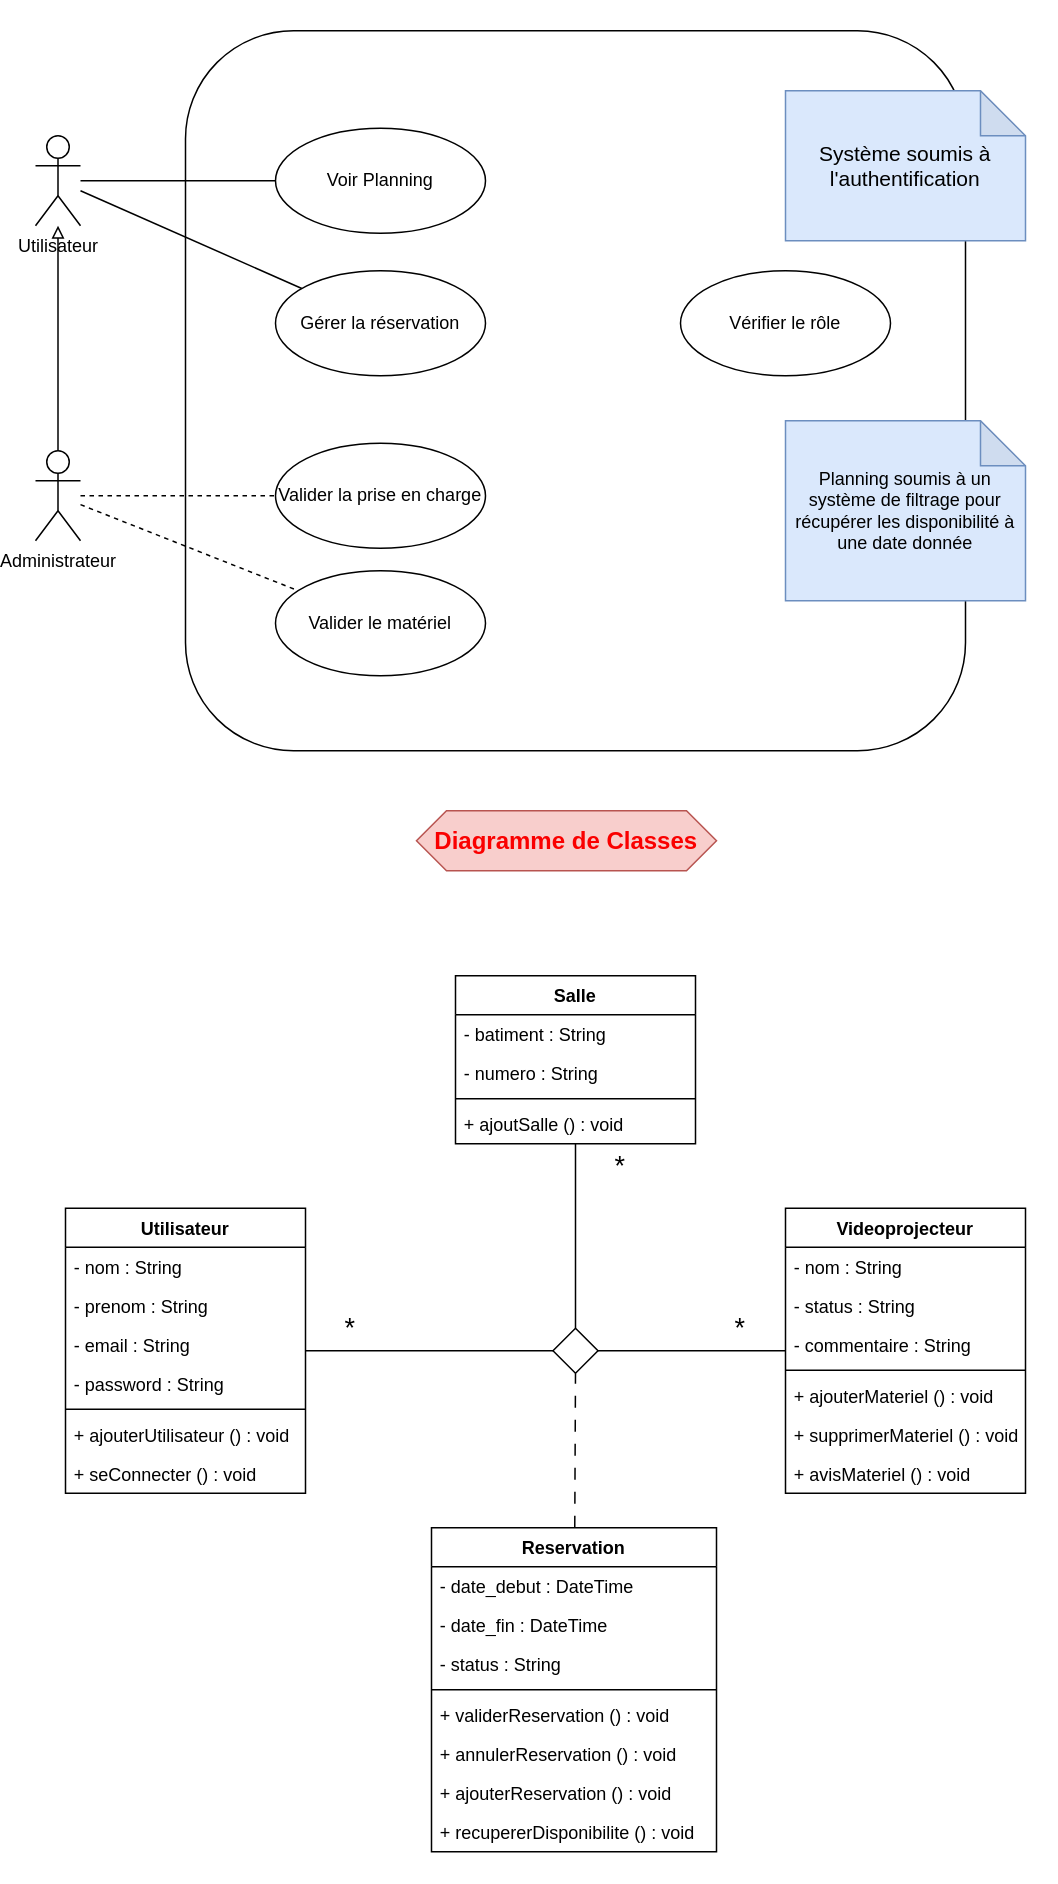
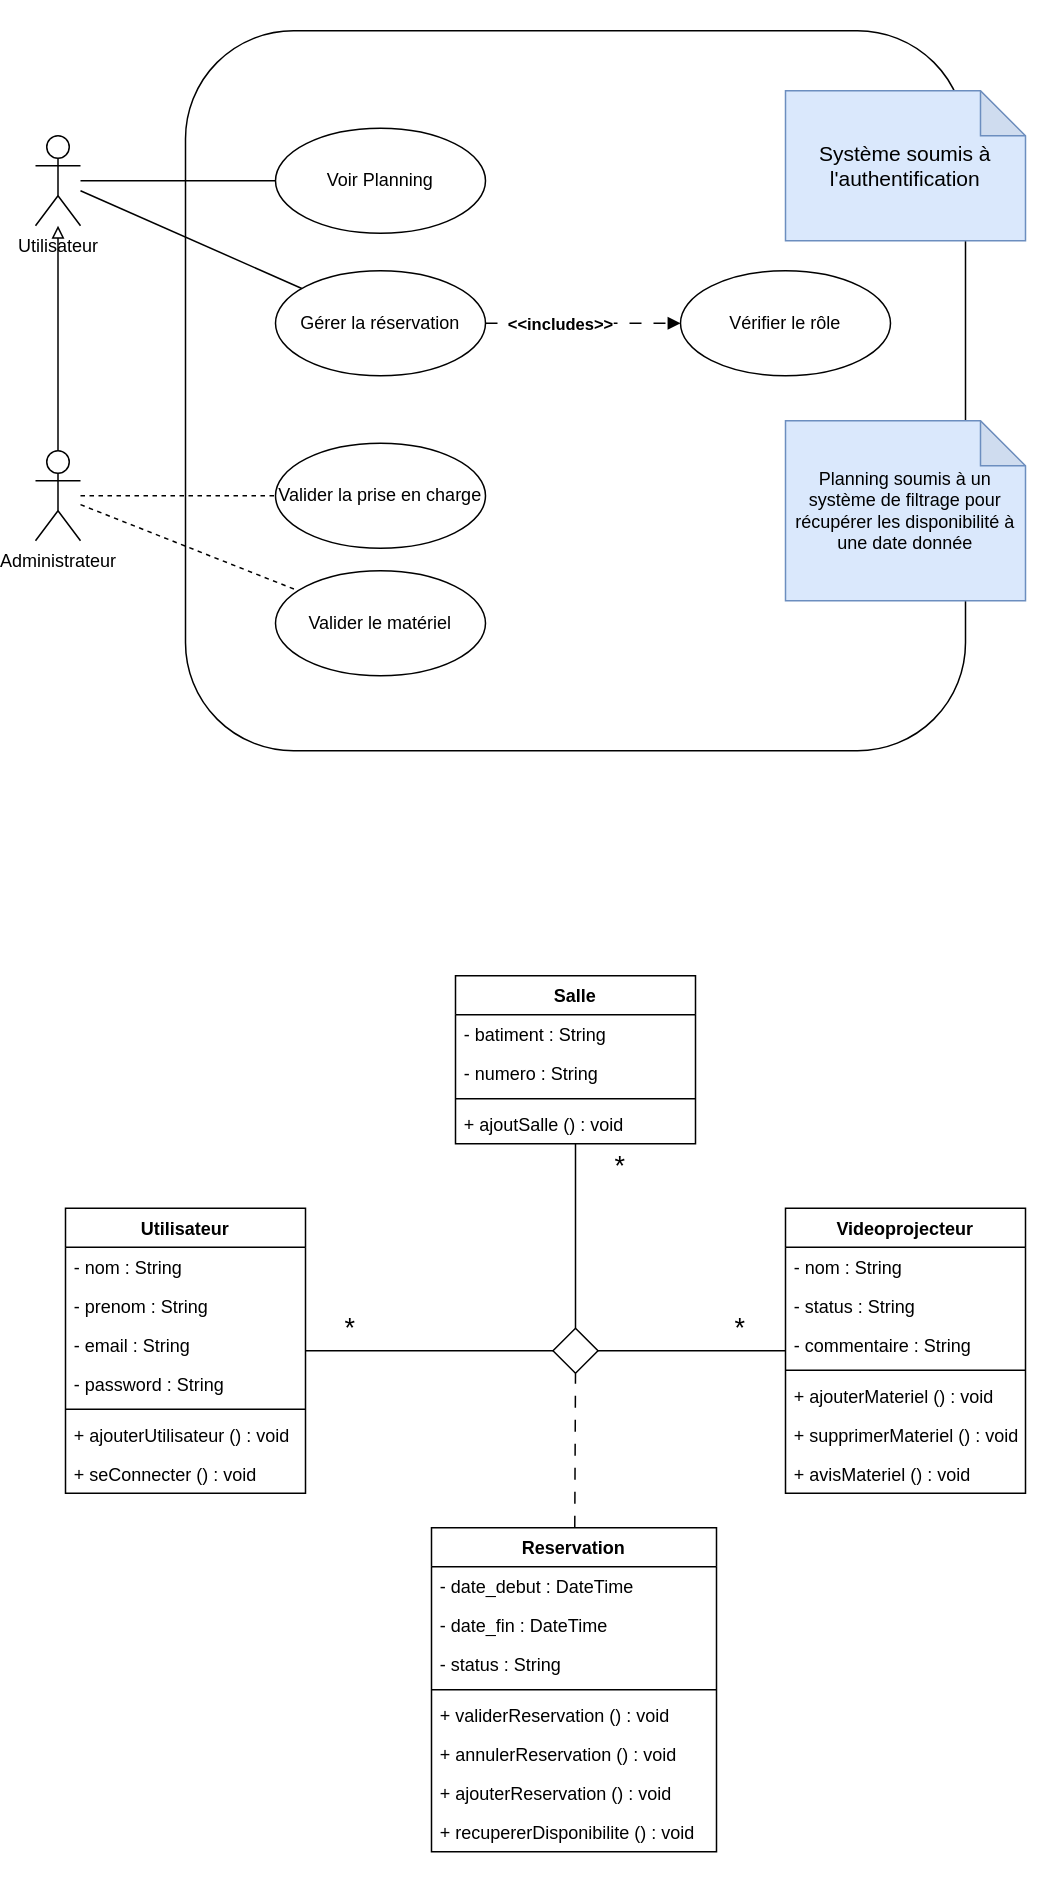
+ <mxCell id="12" style="edgeStyle=orthogonalEdgeStyle;rounded=0;orthogonalLoop=1;jettySize=auto;html=1;endArrow=block;endFill=1;dashed=1;dashPattern=8 8;" edge="1" parent="1" source="14" target="16"><mxGeometry relative="1" as="geometry" /></mxCell>
+ <mxCell id="13" value="&lt;b&gt;&amp;lt;&amp;lt;includes&amp;gt;&amp;gt;&lt;/b&gt;" style="edgeLabel;html=1;align=center;verticalAlign=middle;resizable=0;points=[];" vertex="1" connectable="0" parent="12"><mxGeometry x="-0.246" relative="1" as="geometry"><mxPoint as="offset" /></mxGeometry></mxCell>
- <mxCell id="19" value="&lt;font style=&quot;font-size: 16px; color: light-dark(rgb(250, 0, 0), rgb(237, 237, 237));&quot;&gt;&lt;b&gt;Diagramme de Classes&lt;/b&gt;&lt;/font&gt;" style="shape=hexagon;perimeter=hexagonPerimeter2;whiteSpace=wrap;html=1;fixedSize=1;fillColor=#f8cecc;strokeColor=#b85450;" vertex="1" parent="1"><mxGeometry x="274" y="540" width="200" height="40" as="geometry" /></mxCell>
